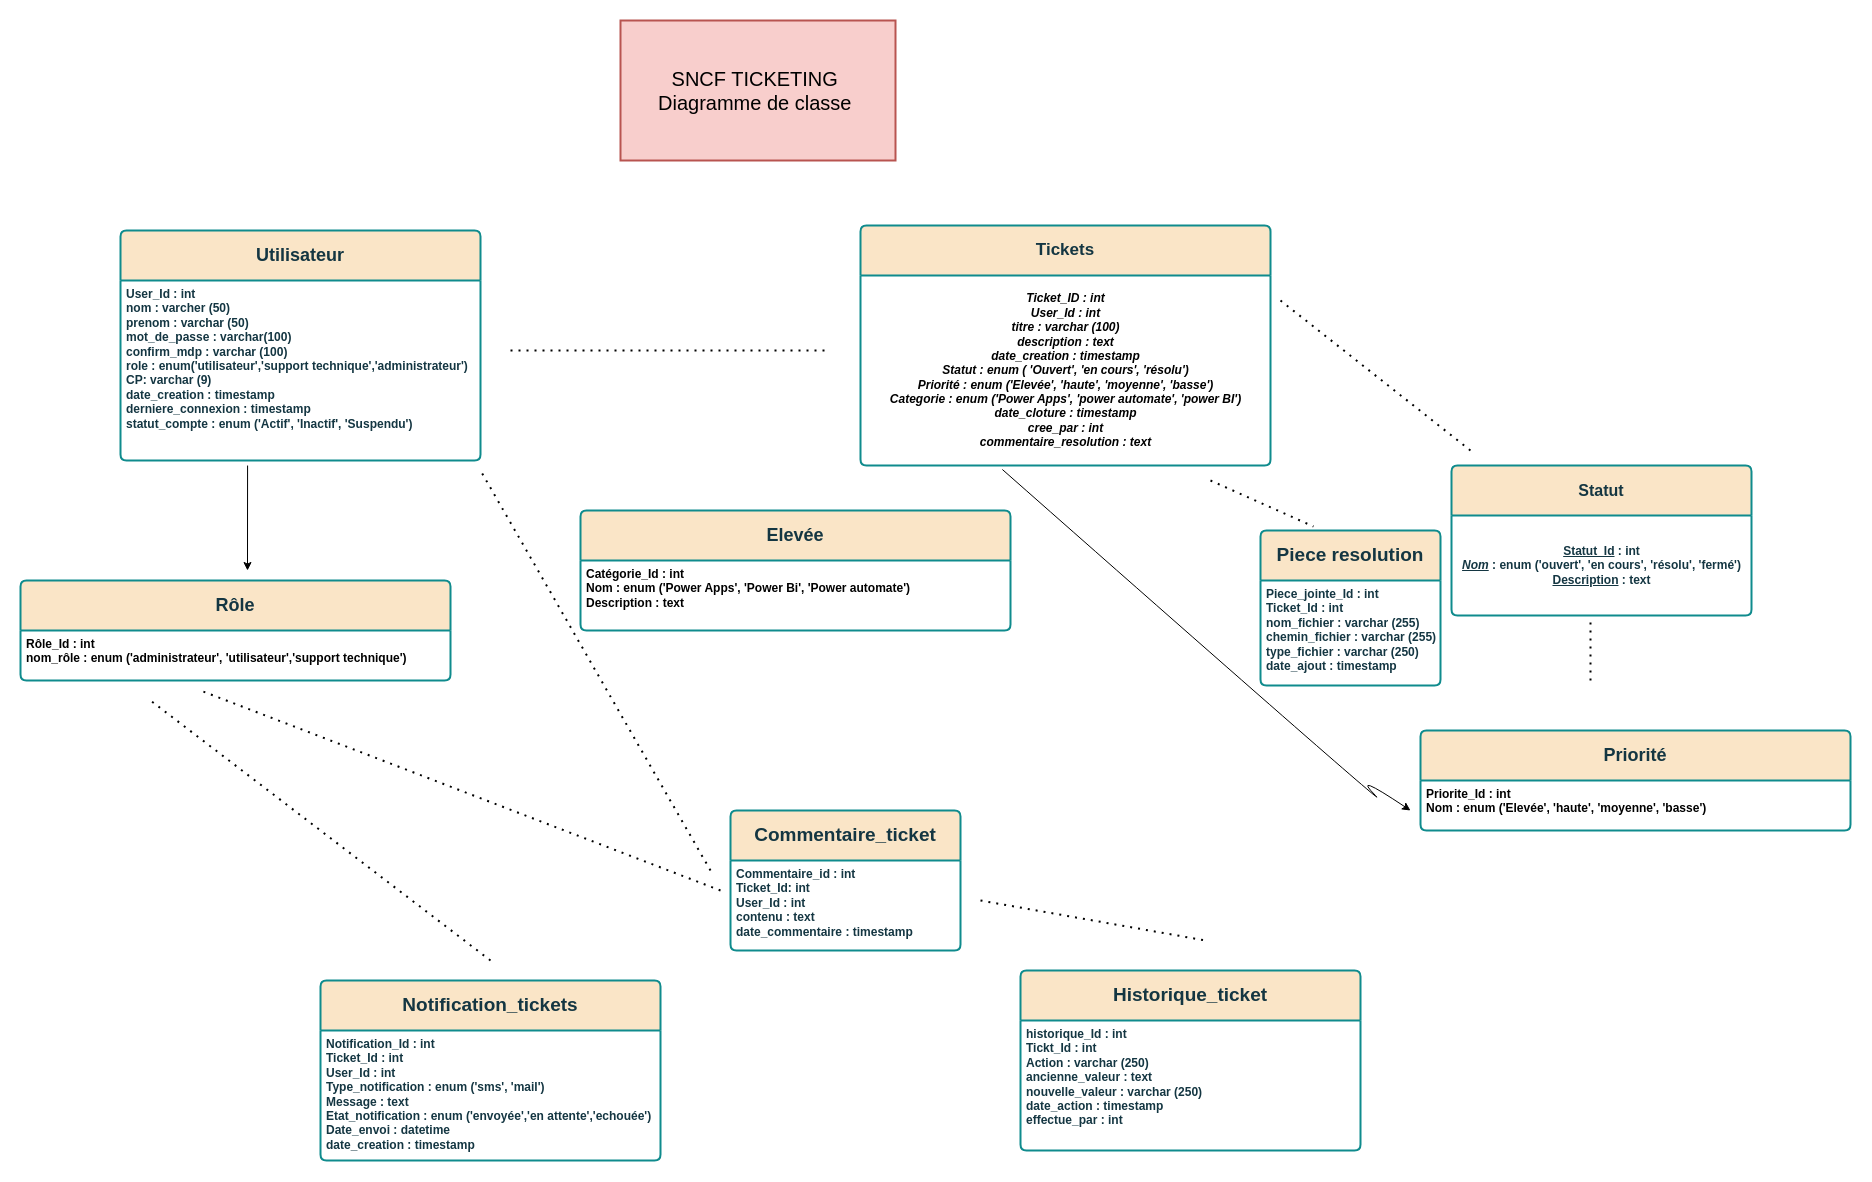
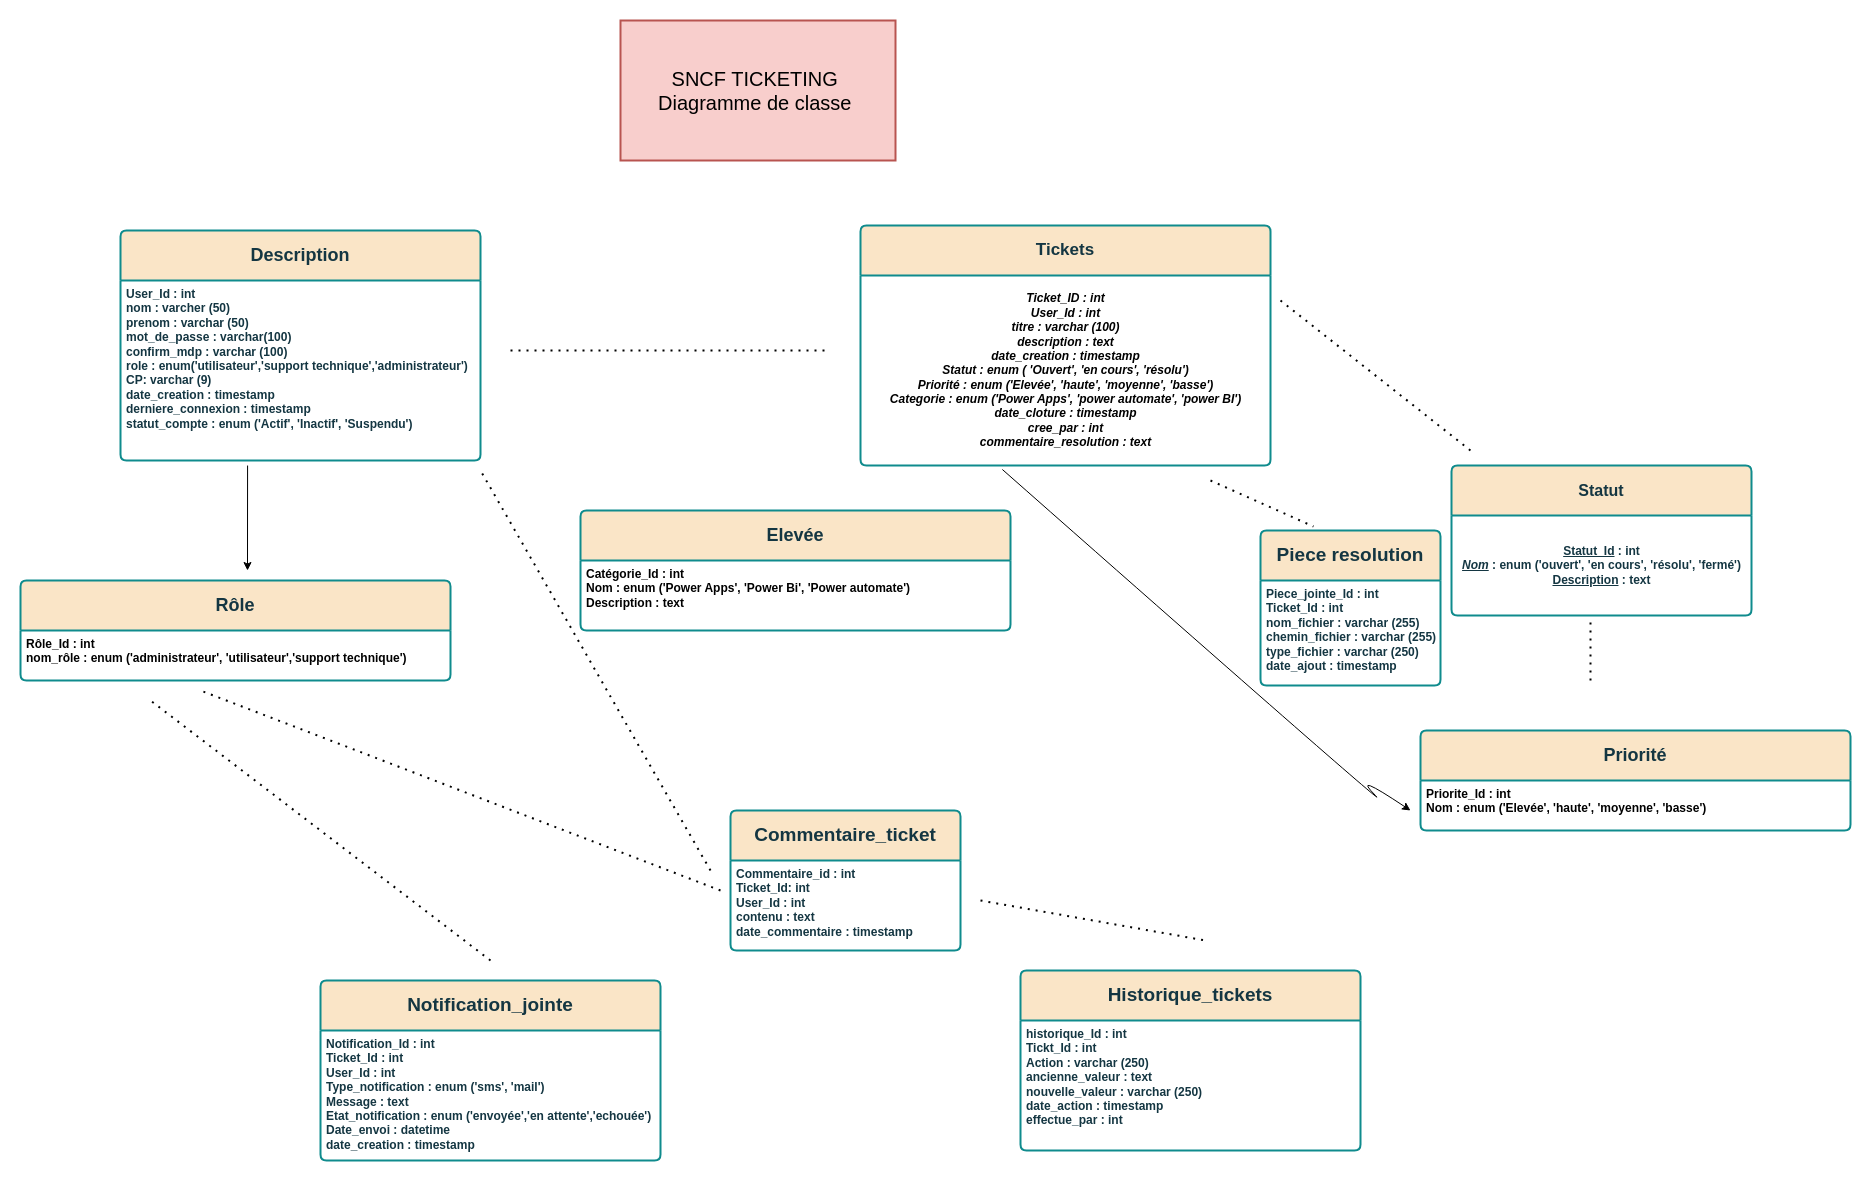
- <mxCell id="6" value="&lt;b&gt;&lt;font style=&quot;font-size: 18px;&quot;&gt;Utilisateur&lt;/font&gt;&lt;/b&gt;" style="swimlane;childLayout=stackLayout;horizontal=1;startSize=50;horizontalStack=0;rounded=1;fontSize=14;fontStyle=0;strokeWidth=2;resizeParent=0;resizeLast=1;shadow=0;dashed=0;align=center;arcSize=4;whiteSpace=wrap;html=1;labelBackgroundColor=none;fillColor=#FAE5C7;strokeColor=#0F8B8D;fontColor=#143642;" parent="1" vertex="1"><mxGeometry x="120" y="230" width="360" height="230" as="geometry" /></mxCell>
+ <mxCell id="6" value="&lt;b&gt;&lt;font style=&quot;font-size: 18px;&quot;&gt;Description&lt;/font&gt;&lt;/b&gt;" style="swimlane;childLayout=stackLayout;horizontal=1;startSize=50;horizontalStack=0;rounded=1;fontSize=14;fontStyle=0;strokeWidth=2;resizeParent=0;resizeLast=1;shadow=0;dashed=0;align=center;arcSize=4;whiteSpace=wrap;html=1;labelBackgroundColor=none;fillColor=#FAE5C7;strokeColor=#0F8B8D;fontColor=#143642;" parent="1" vertex="1"><mxGeometry x="120" y="230" width="360" height="230" as="geometry" /></mxCell>
- <mxCell id="20" value="&lt;b&gt;&lt;font style=&quot;font-size: 19px;&quot;&gt;Historique_ticket&lt;/font&gt;&lt;/b&gt;" style="swimlane;childLayout=stackLayout;horizontal=1;startSize=50;horizontalStack=0;rounded=1;fontSize=14;fontStyle=0;strokeWidth=2;resizeParent=0;resizeLast=1;shadow=0;dashed=0;align=center;arcSize=4;whiteSpace=wrap;html=1;labelBackgroundColor=none;fillColor=#FAE5C7;strokeColor=#0F8B8D;fontColor=#143642;" vertex="1" parent="1"><mxGeometry x="1020" y="970" width="340" height="180" as="geometry" /></mxCell>
+ <mxCell id="20" value="&lt;b&gt;&lt;font style=&quot;font-size: 19px;&quot;&gt;Historique_tickets&lt;/font&gt;&lt;/b&gt;" style="swimlane;childLayout=stackLayout;horizontal=1;startSize=50;horizontalStack=0;rounded=1;fontSize=14;fontStyle=0;strokeWidth=2;resizeParent=0;resizeLast=1;shadow=0;dashed=0;align=center;arcSize=4;whiteSpace=wrap;html=1;labelBackgroundColor=none;fillColor=#FAE5C7;strokeColor=#0F8B8D;fontColor=#143642;" vertex="1" parent="1"><mxGeometry x="1020" y="970" width="340" height="180" as="geometry" /></mxCell>
- <mxCell id="16" value="&lt;b&gt;&lt;font style=&quot;font-size: 19px;&quot;&gt;Notification_tickets&lt;/font&gt;&lt;/b&gt;" style="swimlane;childLayout=stackLayout;horizontal=1;startSize=50;horizontalStack=0;rounded=1;fontSize=14;fontStyle=0;strokeWidth=2;resizeParent=0;resizeLast=1;shadow=0;dashed=0;align=center;arcSize=4;whiteSpace=wrap;html=1;labelBackgroundColor=none;fillColor=#FAE5C7;strokeColor=#0F8B8D;fontColor=#143642;" vertex="1" parent="1"><mxGeometry x="320" y="980" width="340" height="180" as="geometry" /></mxCell>
+ <mxCell id="16" value="&lt;b&gt;&lt;font style=&quot;font-size: 19px;&quot;&gt;Notification_jointe&lt;/font&gt;&lt;/b&gt;" style="swimlane;childLayout=stackLayout;horizontal=1;startSize=50;horizontalStack=0;rounded=1;fontSize=14;fontStyle=0;strokeWidth=2;resizeParent=0;resizeLast=1;shadow=0;dashed=0;align=center;arcSize=4;whiteSpace=wrap;html=1;labelBackgroundColor=none;fillColor=#FAE5C7;strokeColor=#0F8B8D;fontColor=#143642;" vertex="1" parent="1"><mxGeometry x="320" y="980" width="340" height="180" as="geometry" /></mxCell>
